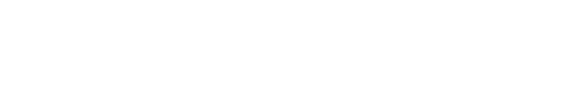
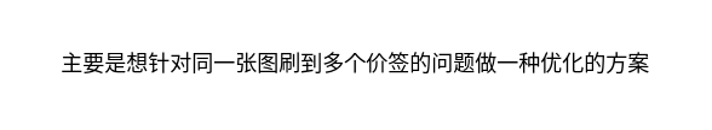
+ <mxCell id="2" value="主要是想针对同一张图刷到多个价签的问题做一种优化的方案" style="text;html=1;align=center;verticalAlign=middle;resizable=0;points=[];autosize=1;strokeColor=none;fillColor=none;" vertex="1" parent="1"><mxGeometry x="20" y="20" width="350" height="30" as="geometry" /></mxCell>
